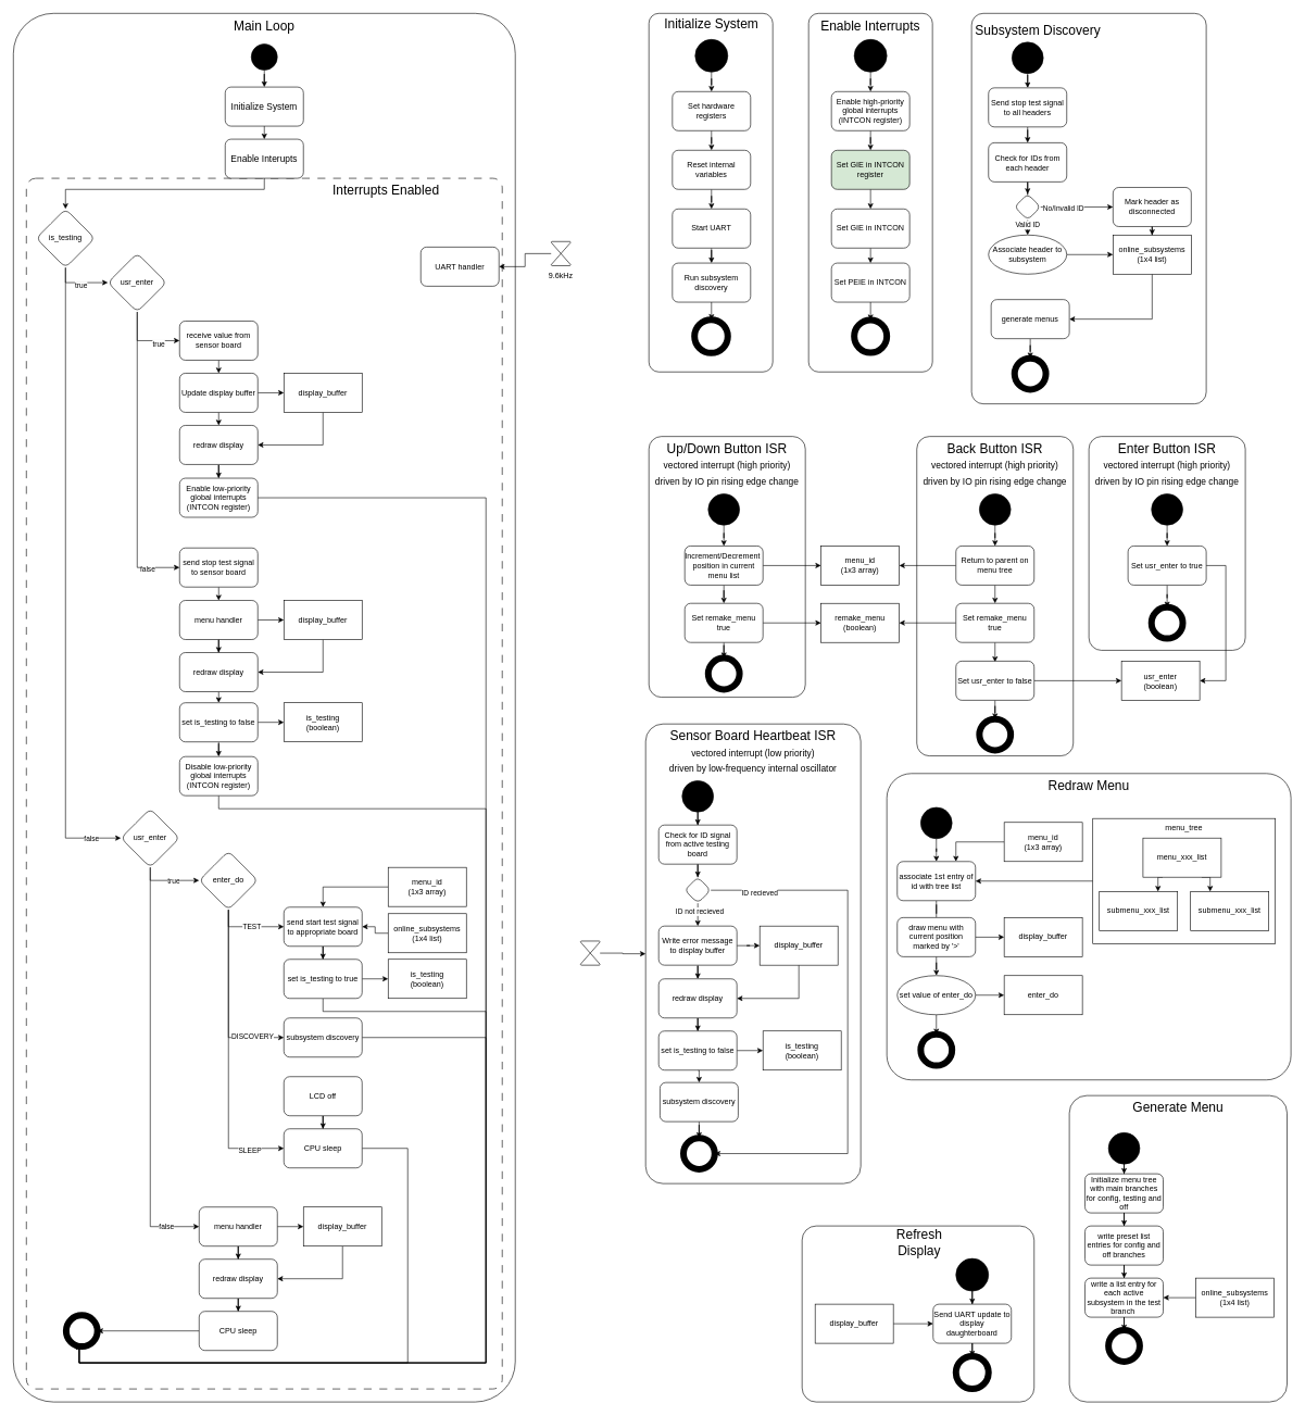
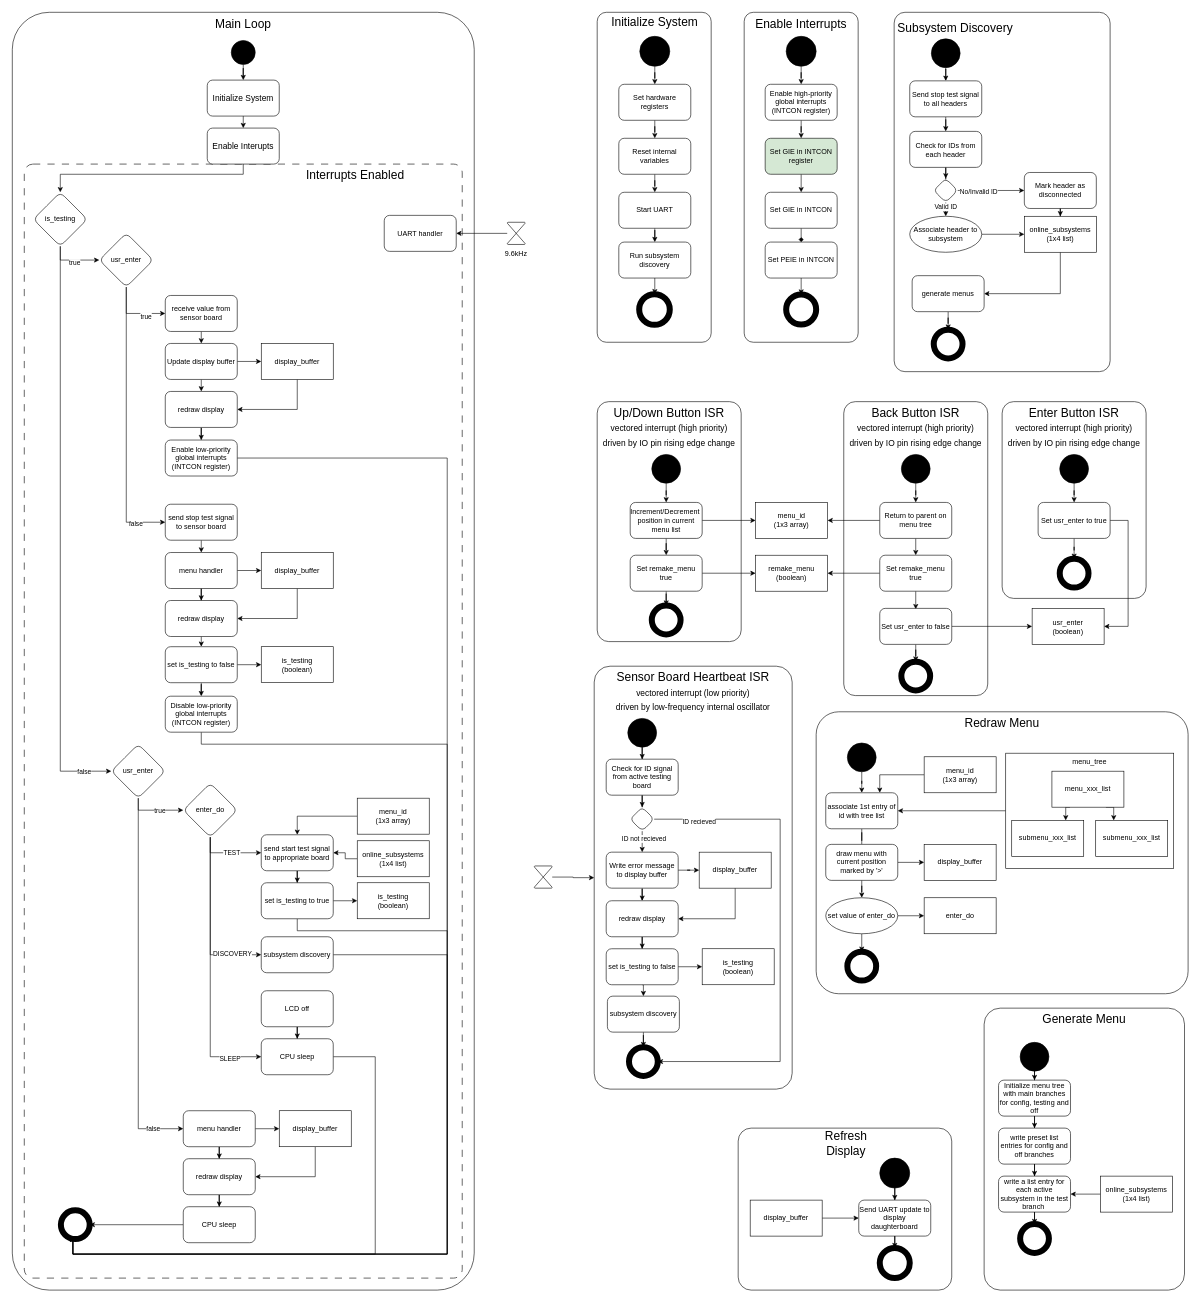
- <mxCell id="61" style="edgeStyle=orthogonalEdgeStyle;rounded=0;orthogonalLoop=1;jettySize=auto;html=1;exitX=0.5;exitY=1;exitDx=0;exitDy=0;entryX=0.5;entryY=0;entryDx=0;entryDy=0;" edge="1" parent="1" source="62" target="64"><mxGeometry relative="1" as="geometry" /></mxCell>
+ <mxCell id="61" style="edgeStyle=orthogonalEdgeStyle;rounded=0;orthogonalLoop=1;jettySize=auto;html=1;exitX=0.5;exitY=1;exitDx=0;exitDy=0;entryX=0.5;entryY=0;entryDx=0;entryDy=0;endArrow=diamond;" edge="1" parent="1" source="62" target="64"><mxGeometry relative="1" as="geometry" /></mxCell>
- <mxCell id="18" value="UART handler" style="rounded=1;whiteSpace=wrap;html=1;flipH=1;flipV=1;" vertex="1" parent="1"><mxGeometry x="645" y="378.5" width="120" height="60" as="geometry" /></mxCell>
+ <mxCell id="18" value="UART handler" style="rounded=1;whiteSpace=wrap;html=1;flipH=1;flipV=1;" vertex="1" parent="1"><mxGeometry x="640" y="358.5" width="120" height="60" as="geometry" /></mxCell>
